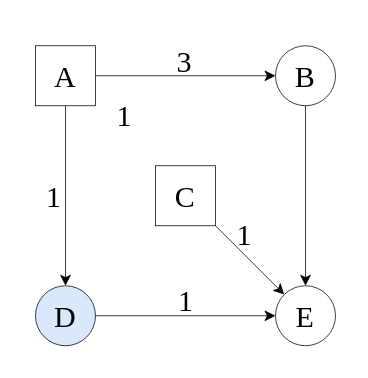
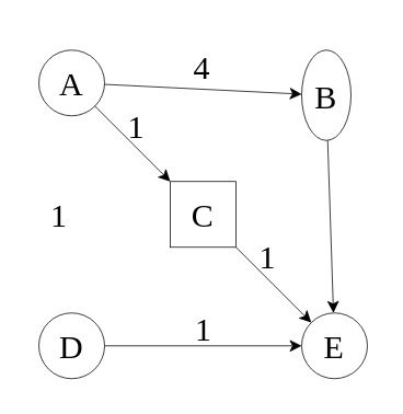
- <mxCell id="15" value="&lt;font style=&quot;font-size: 20px;&quot; face=&quot;Times New Roman&quot;&gt;3&lt;/font&gt;" style="text;html=1;align=center;verticalAlign=middle;resizable=0;points=[];autosize=1;strokeColor=none;fillColor=none;strokeWidth=0.5;" parent="1" vertex="1"><mxGeometry x="107" y="20" width="30" height="40" as="geometry" /></mxCell>
+ <mxCell id="15" value="&lt;font style=&quot;font-size: 20px;&quot; face=&quot;Times New Roman&quot;&gt;4&lt;/font&gt;" style="text;html=1;align=center;verticalAlign=middle;resizable=0;points=[];autosize=1;strokeColor=none;fillColor=none;strokeWidth=0.5;" parent="1" vertex="1"><mxGeometry x="107" y="20" width="30" height="40" as="geometry" /></mxCell>
- <mxCell id="2" value="&lt;font style=&quot;font-size: 20px;&quot; face=&quot;Times New Roman&quot;&gt;A&lt;/font&gt;" style="whiteSpace=wrap;html=1;aspect=fixed;strokeWidth=0.5;rounded=0;" parent="1" vertex="1"><mxGeometry x="23" y="30" width="40" height="40" as="geometry" /></mxCell>
+ <mxCell id="2" value="&lt;font style=&quot;font-size: 20px;&quot; face=&quot;Times New Roman&quot;&gt;A&lt;/font&gt;" style="ellipse;whiteSpace=wrap;html=1;aspect=fixed;strokeWidth=0.5;" parent="1" vertex="1"><mxGeometry x="23" y="30" width="40" height="40" as="geometry" /></mxCell>
- <mxCell id="4" value="&lt;font style=&quot;font-size: 20px;&quot; face=&quot;Times New Roman&quot;&gt;B&lt;/font&gt;" style="ellipse;whiteSpace=wrap;html=1;aspect=fixed;strokeWidth=0.5;" parent="1" vertex="1"><mxGeometry x="183" y="30" width="40" height="40" as="geometry" /></mxCell>
+ <mxCell id="4" value="&lt;font style=&quot;font-size: 20px;&quot; face=&quot;Times New Roman&quot;&gt;B&lt;/font&gt;" style="ellipse;whiteSpace=wrap;html=1;aspect=fixed;strokeWidth=0.5;" parent="1" vertex="1"><mxGeometry x="183" y="30" width="30" height="55" as="geometry" /></mxCell>
+ <mxCell id="7" value="" style="endArrow=classic;html=1;rounded=0;strokeWidth=0.5;" parent="1" source="2" target="3" edge="1"><mxGeometry width="50" height="50" relative="1" as="geometry"><mxPoint x="123" y="160" as="sourcePoint" /><mxPoint x="173" y="110" as="targetPoint" /></mxGeometry></mxCell>
- <mxCell id="9" value="" style="endArrow=classic;html=1;rounded=0;strokeWidth=0.5;" parent="1" source="2" target="5" edge="1"><mxGeometry width="50" height="50" relative="1" as="geometry"><mxPoint x="123" y="160" as="sourcePoint" /><mxPoint x="173" y="110" as="targetPoint" /></mxGeometry></mxCell>
- <mxCell id="5" value="&lt;font style=&quot;font-size: 20px;&quot; face=&quot;Times New Roman&quot;&gt;D&lt;/font&gt;" style="ellipse;whiteSpace=wrap;html=1;aspect=fixed;strokeWidth=0.5;fillColor=#dae8fc;" parent="1" vertex="1"><mxGeometry x="23" y="190" width="40" height="40" as="geometry" /></mxCell>
+ <mxCell id="5" value="&lt;font style=&quot;font-size: 20px;&quot; face=&quot;Times New Roman&quot;&gt;D&lt;/font&gt;" style="ellipse;whiteSpace=wrap;html=1;aspect=fixed;strokeWidth=0.5;" parent="1" vertex="1"><mxGeometry x="23" y="190" width="40" height="40" as="geometry" /></mxCell>
